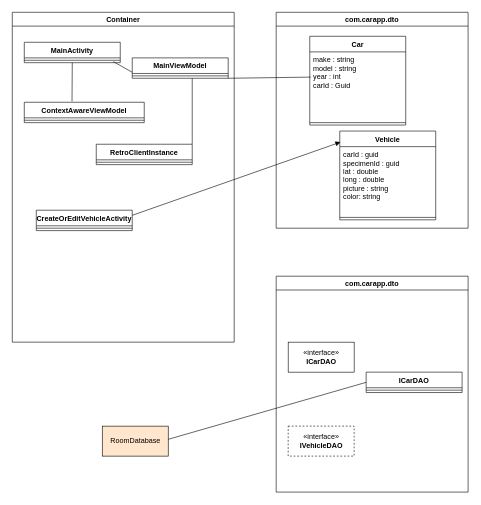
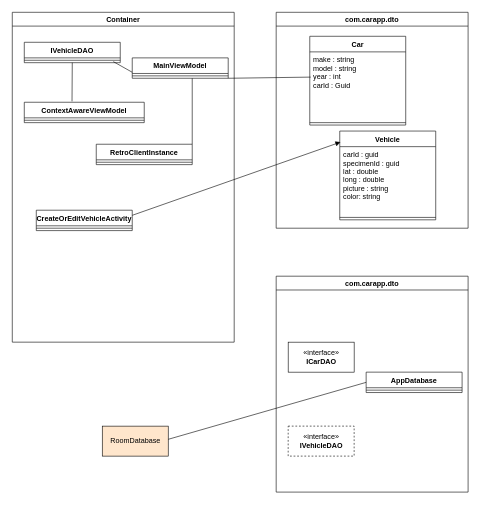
- <mxCell id="10" value="MainActivity" style="swimlane;fontStyle=1;align=center;verticalAlign=top;childLayout=stackLayout;horizontal=1;startSize=26;horizontalStack=0;resizeParent=1;resizeParentMax=0;resizeLast=0;collapsible=1;marginBottom=0;" parent="9" vertex="1"><mxGeometry x="20" y="50" width="160" height="34" as="geometry" /></mxCell>
+ <mxCell id="10" value="IVehicleDAO" style="swimlane;fontStyle=1;align=center;verticalAlign=top;childLayout=stackLayout;horizontal=1;startSize=26;horizontalStack=0;resizeParent=1;resizeParentMax=0;resizeLast=0;collapsible=1;marginBottom=0;" parent="9" vertex="1"><mxGeometry x="20" y="50" width="160" height="34" as="geometry" /></mxCell>
- <mxCell id="28" value="ICarDAO&#10;" style="swimlane;fontStyle=1;align=center;verticalAlign=top;childLayout=stackLayout;horizontal=1;startSize=26;horizontalStack=0;resizeParent=1;resizeParentMax=0;resizeLast=0;collapsible=1;marginBottom=0;" parent="25" vertex="1"><mxGeometry x="150" y="160" width="160" height="34" as="geometry" /></mxCell>
+ <mxCell id="28" value="AppDatabase&#10;" style="swimlane;fontStyle=1;align=center;verticalAlign=top;childLayout=stackLayout;horizontal=1;startSize=26;horizontalStack=0;resizeParent=1;resizeParentMax=0;resizeLast=0;collapsible=1;marginBottom=0;" parent="25" vertex="1"><mxGeometry x="150" y="160" width="160" height="34" as="geometry" /></mxCell>
